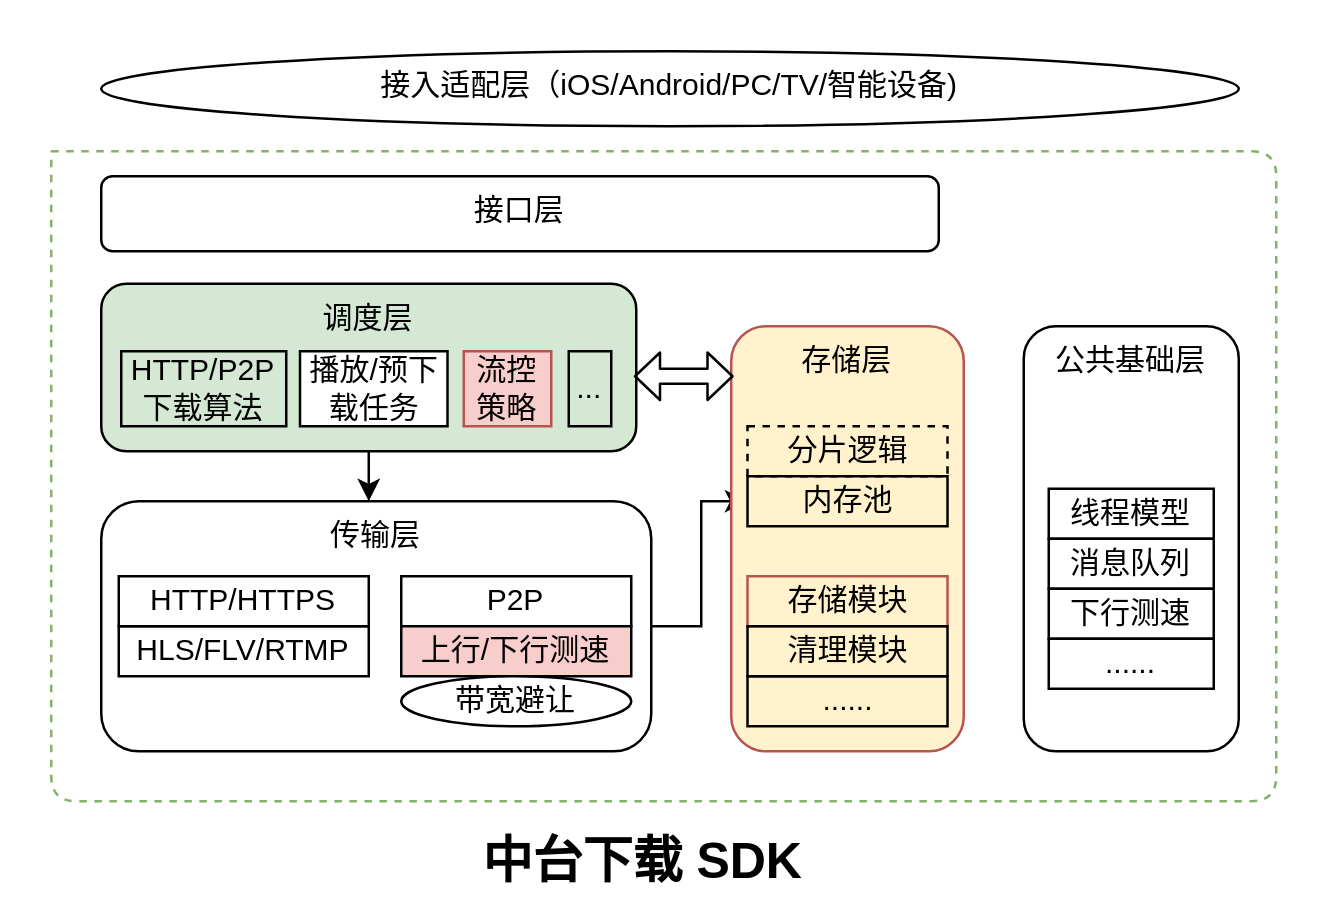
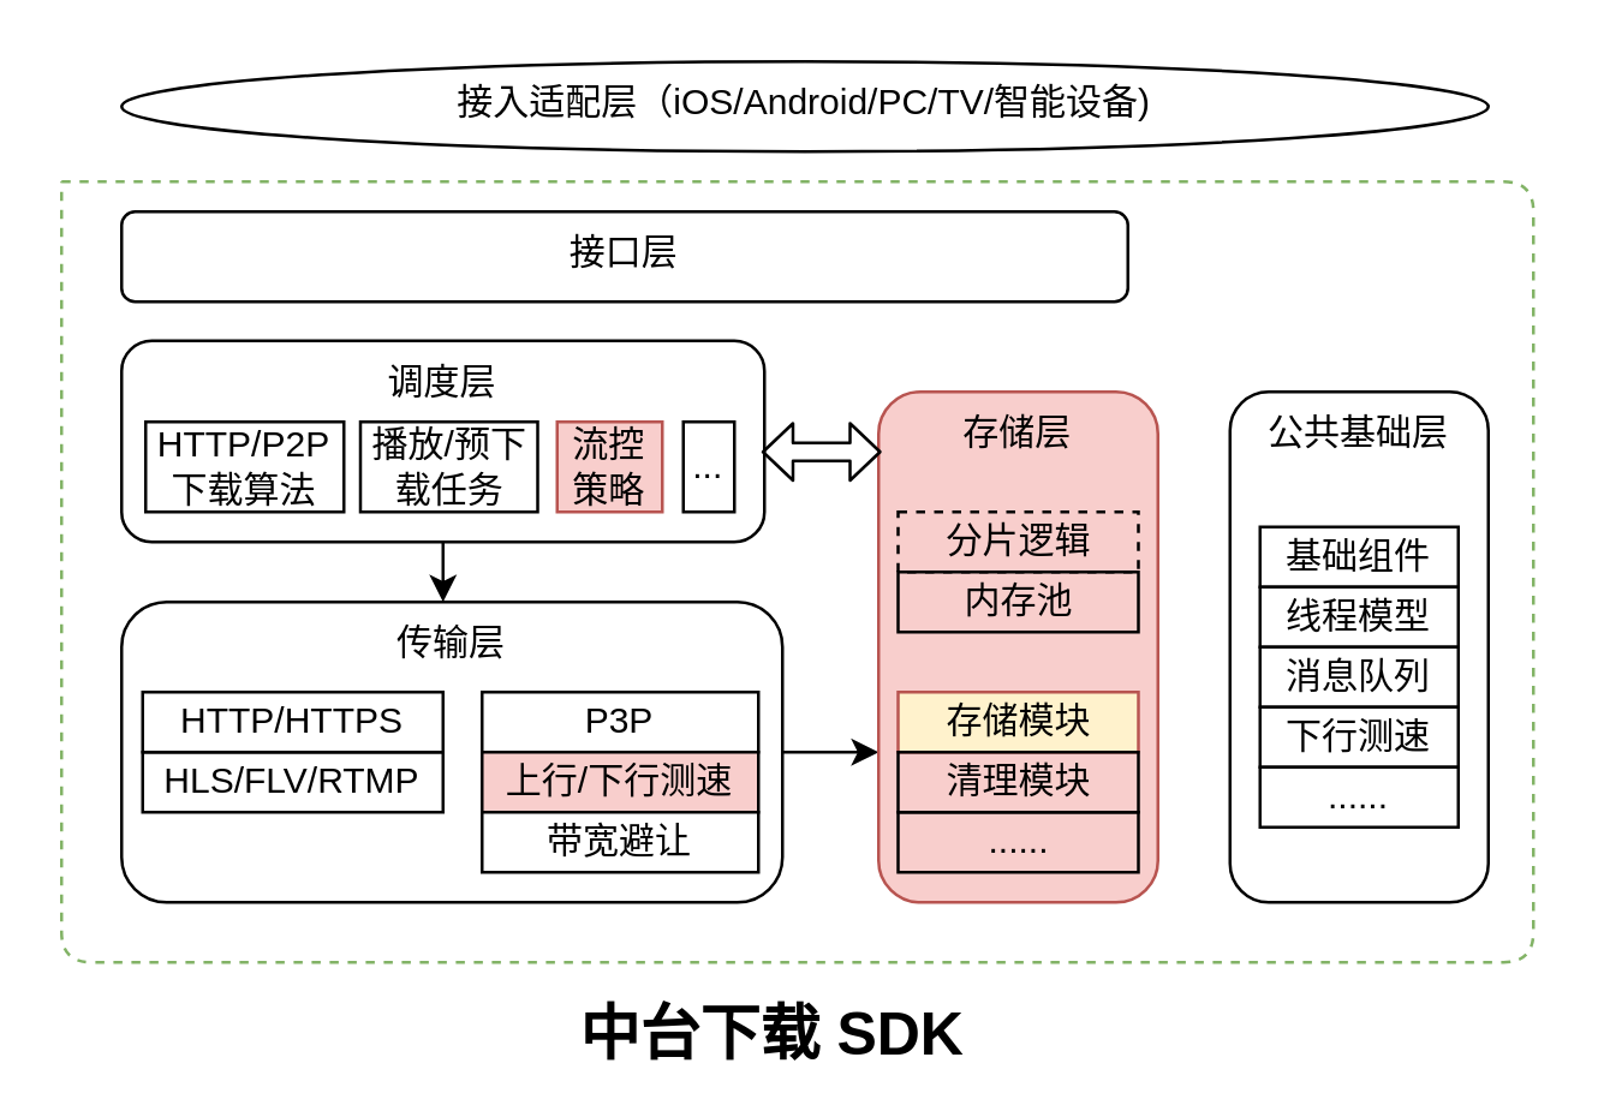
- <mxCell id="8" value="调度层" style="rounded=1;whiteSpace=wrap;html=1;verticalAlign=top;fillColor=#d5e8d4;" parent="1" vertex="1"><mxGeometry x="40" y="113" width="214" height="67" as="geometry" /></mxCell>
+ <mxCell id="8" value="调度层" style="rounded=1;whiteSpace=wrap;html=1;verticalAlign=top;" parent="1" vertex="1"><mxGeometry x="40" y="113" width="214" height="67" as="geometry" /></mxCell>
+ <mxCell id="24" value="&lt;span style=&quot;white-space: normal&quot;&gt;基础组件&lt;/span&gt;" style="rounded=1;whiteSpace=wrap;html=1;fillColor=none;arcSize=0;" parent="1" vertex="1"><mxGeometry x="419" y="175" width="66" height="20" as="geometry" /></mxCell>
- <mxCell id="4" value="存储层" style="rounded=1;whiteSpace=wrap;html=1;verticalAlign=top;fillColor=#fff2cc;strokeColor=#b85450;" parent="1" vertex="1"><mxGeometry x="292" y="130" width="93" height="170" as="geometry" /></mxCell>
+ <mxCell id="4" value="存储层" style="rounded=1;whiteSpace=wrap;html=1;verticalAlign=top;fillColor=#f8cecc;strokeColor=#b85450;" parent="1" vertex="1"><mxGeometry x="292" y="130" width="93" height="170" as="geometry" /></mxCell>
- <mxCell id="2" value="" style="edgeStyle=orthogonalEdgeStyle;rounded=0;orthogonalLoop=1;jettySize=auto;html=1;" parent="1" source="3" target="19" edge="1"><mxGeometry relative="1" as="geometry" /></mxCell>
+ <mxCell id="2" value="" style="edgeStyle=orthogonalEdgeStyle;rounded=0;orthogonalLoop=1;jettySize=auto;html=1;entryX=0;entryY=0.706;entryDx=0;entryDy=0;entryPerimeter=0;" parent="1" source="3" target="4" edge="1"><mxGeometry relative="1" as="geometry" /></mxCell>
- <mxCell id="10" value="P2P" style="rounded=1;whiteSpace=wrap;html=1;arcSize=0;" parent="1" vertex="1"><mxGeometry x="160" y="230" width="92" height="20" as="geometry" /></mxCell>
+ <mxCell id="10" value="P3P" style="rounded=1;whiteSpace=wrap;html=1;arcSize=0;" parent="1" vertex="1"><mxGeometry x="160" y="230" width="92" height="20" as="geometry" /></mxCell>
- <mxCell id="16" value="带宽避让" style="ellipse;whiteSpace=wrap;html=1;arcSize=0;" parent="1" vertex="1"><mxGeometry x="160" y="270" width="92" height="20" as="geometry" /></mxCell>
+ <mxCell id="16" value="带宽避让" style="rounded=1;whiteSpace=wrap;html=1;arcSize=0;" parent="1" vertex="1"><mxGeometry x="160" y="270" width="92" height="20" as="geometry" /></mxCell>
